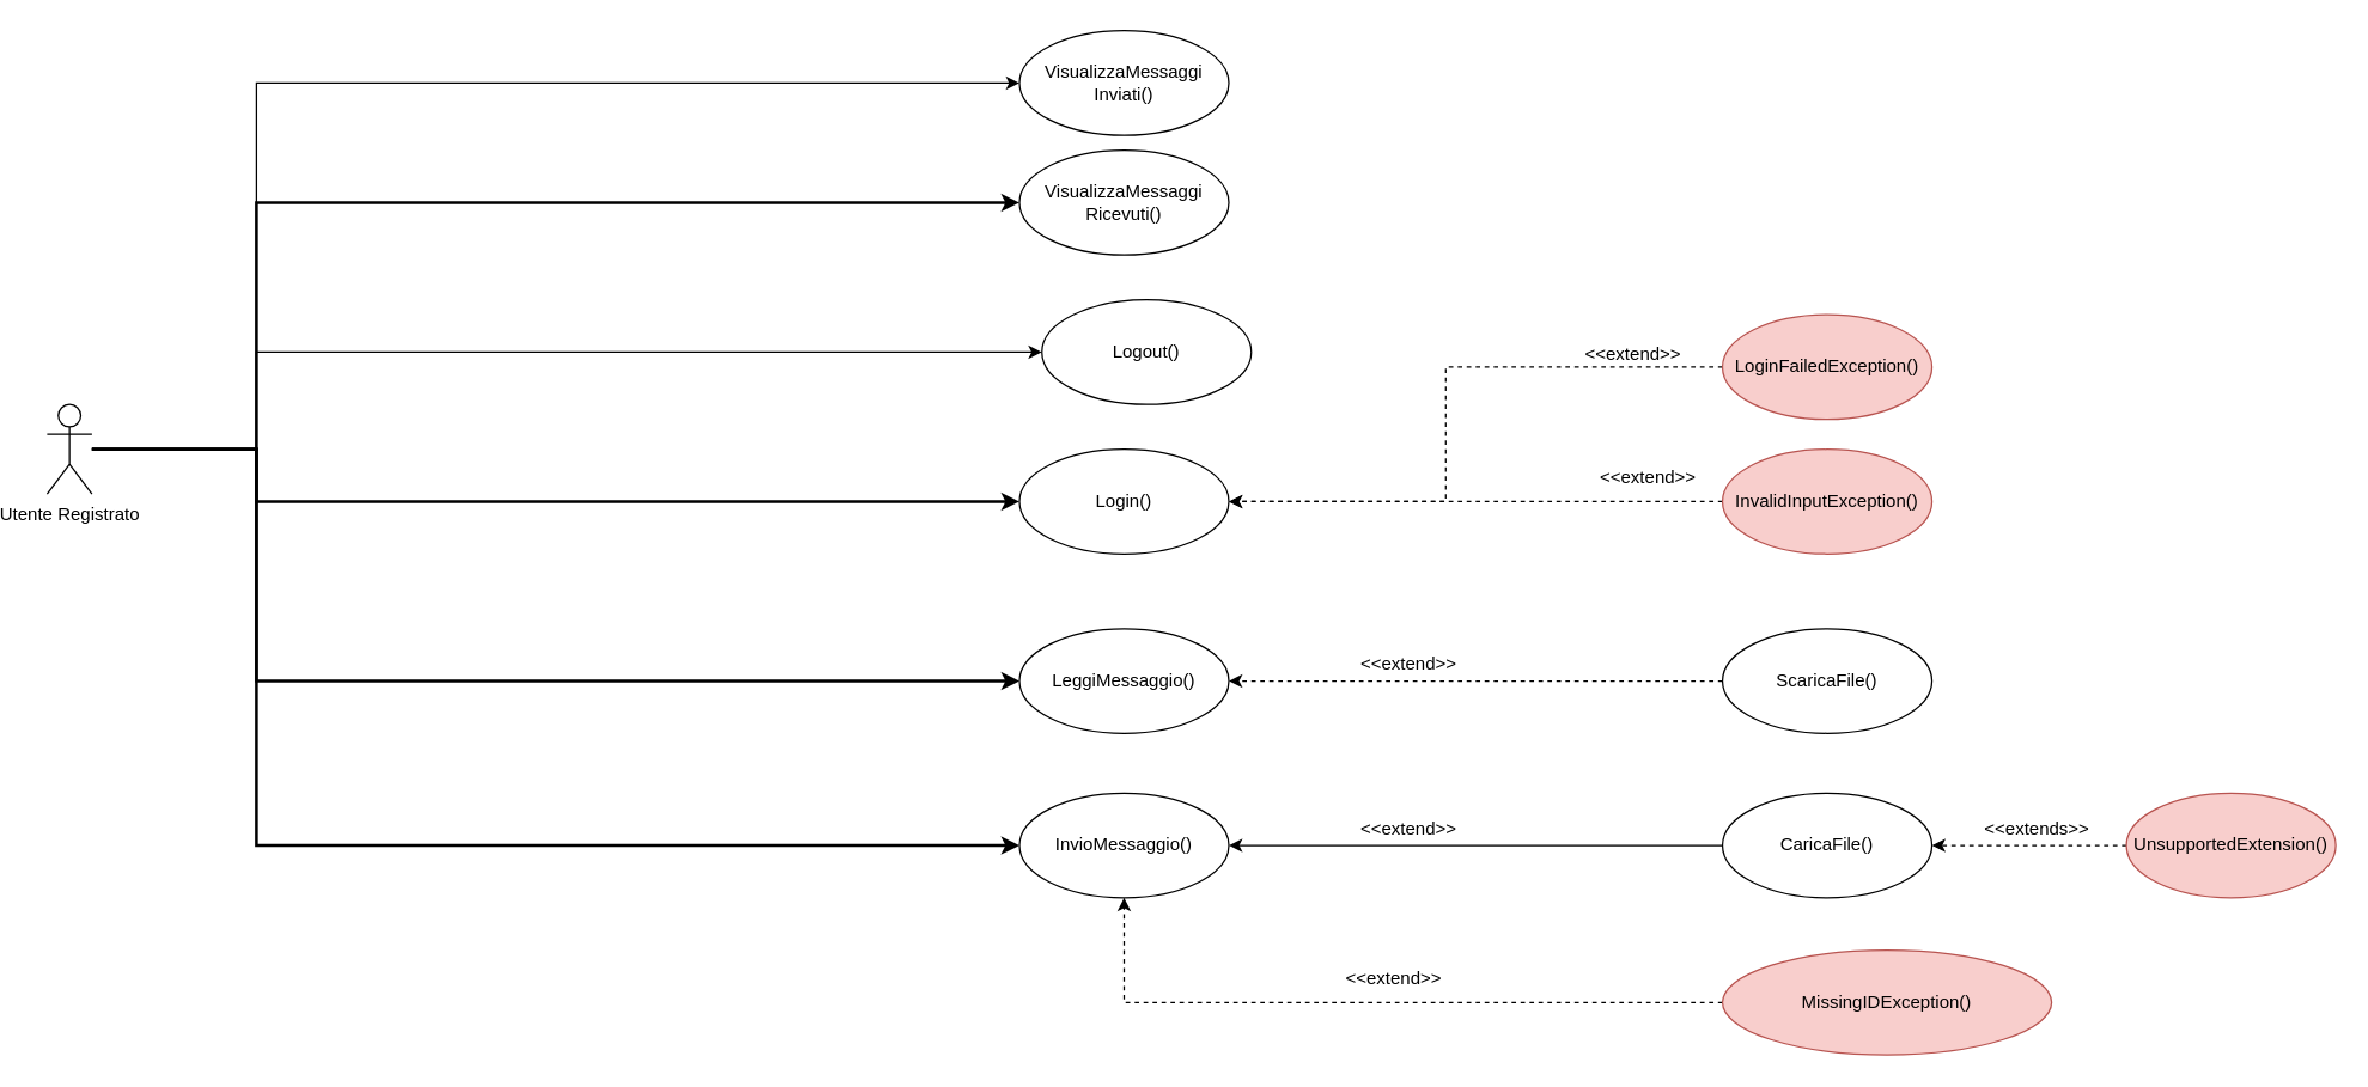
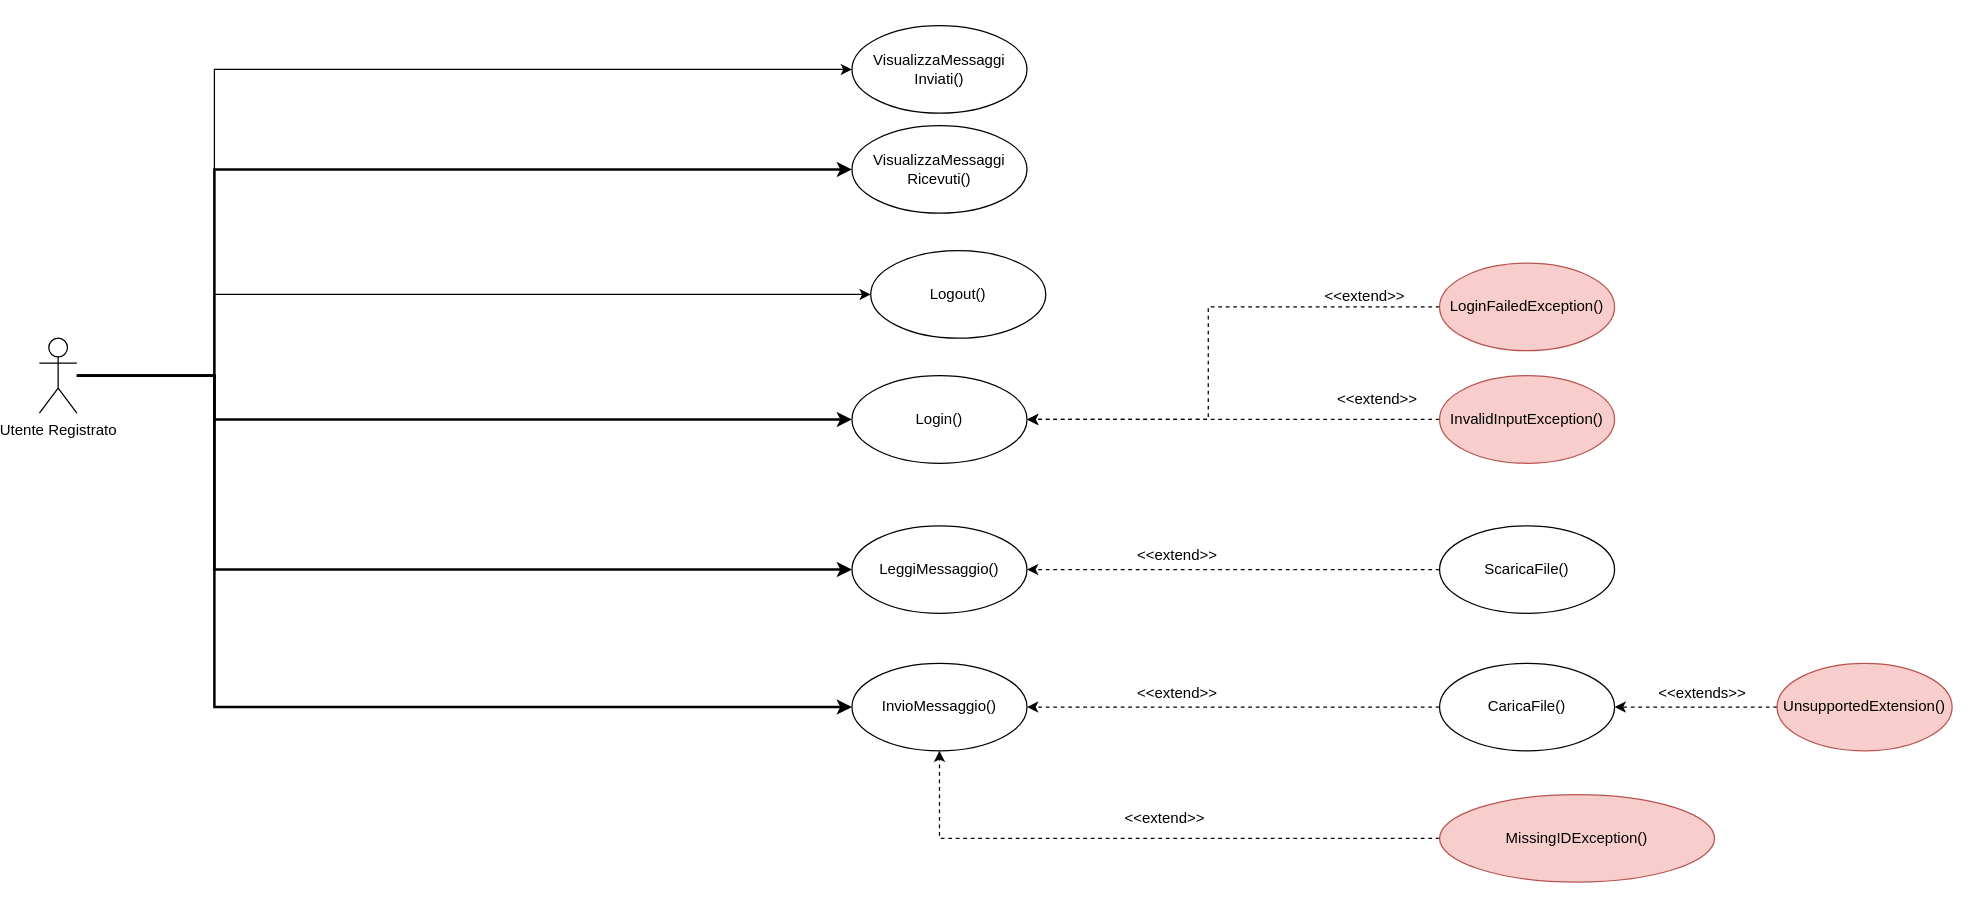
- <mxCell id="3" style="edgeStyle=orthogonalEdgeStyle;rounded=0;orthogonalLoop=1;jettySize=auto;html=1;dashed=0;" parent="1" source="4" target="2" edge="1"><mxGeometry relative="1" as="geometry" /></mxCell>
+ <mxCell id="3" style="edgeStyle=orthogonalEdgeStyle;rounded=0;orthogonalLoop=1;jettySize=auto;html=1;dashed=1;" parent="1" source="4" target="2" edge="1"><mxGeometry relative="1" as="geometry" /></mxCell>
